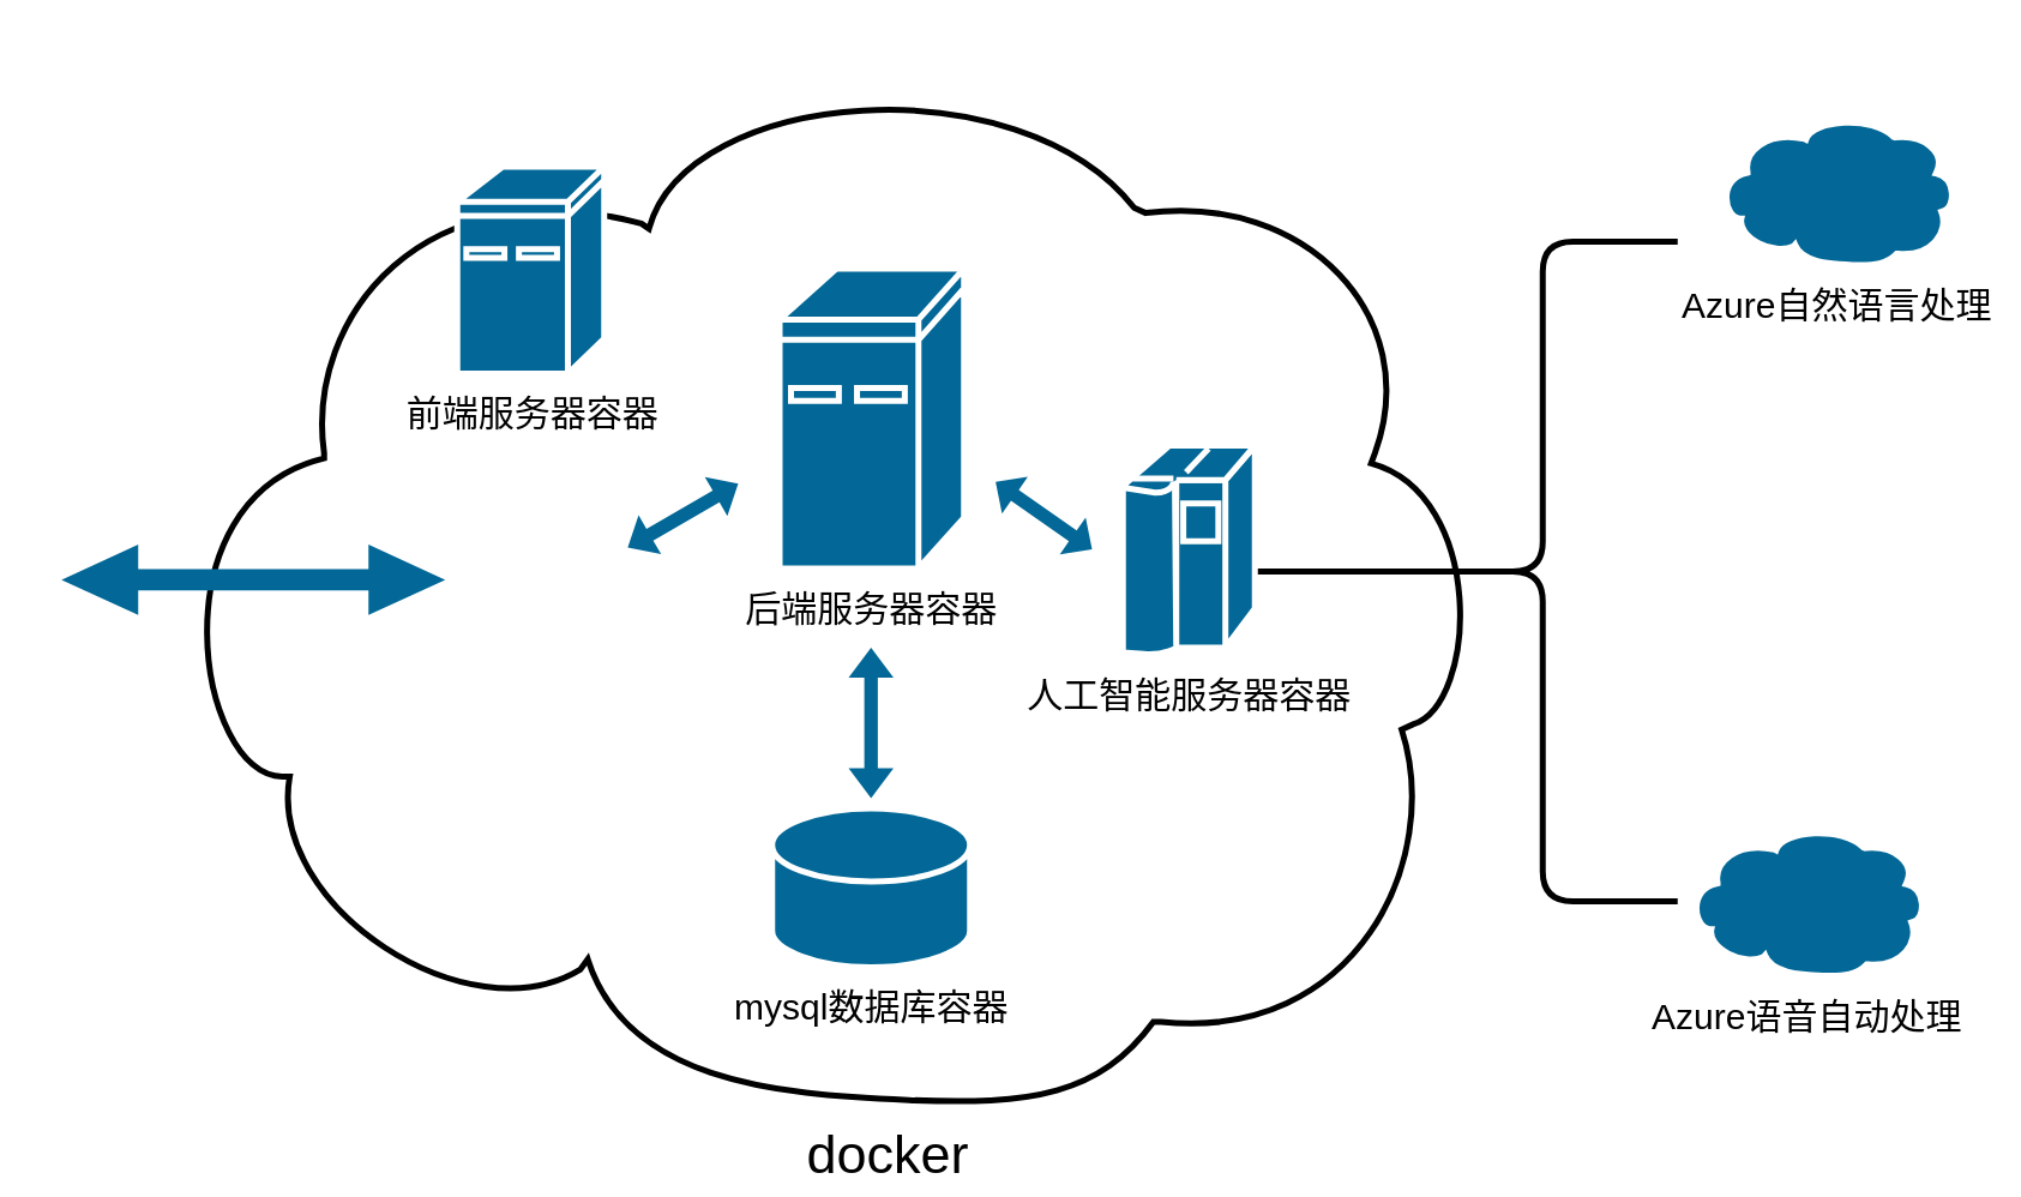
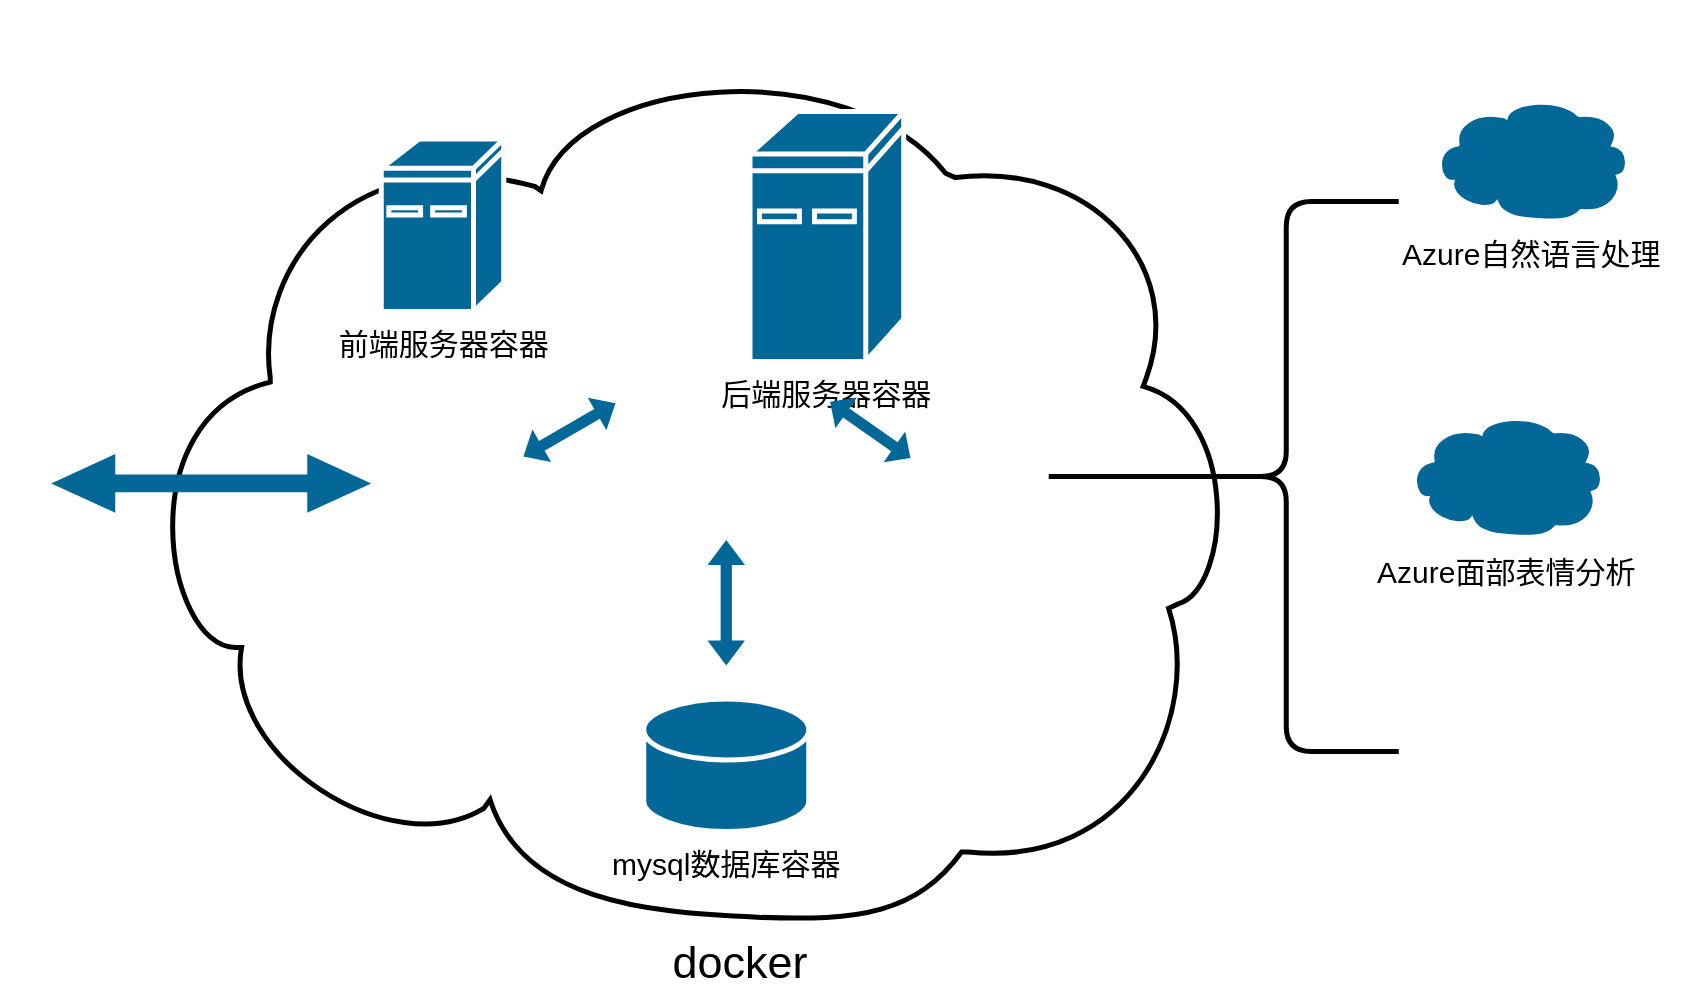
- <mxCell id="6" value="后端服务器容器" style="shape=mxgraph.cisco.computers_and_peripherals.ibm_mini_as400;html=1;pointerEvents=1;dashed=0;fillColor=#036897;strokeColor=#ffffff;strokeWidth=2;verticalLabelPosition=bottom;verticalAlign=top;align=center;outlineConnect=0;rounded=0;" vertex="1" parent="1"><mxGeometry x="259.5" y="89" width="61.5" height="100" as="geometry" /></mxCell>
+ <mxCell id="6" value="后端服务器容器" style="shape=mxgraph.cisco.computers_and_peripherals.ibm_mini_as400;html=1;pointerEvents=1;dashed=0;fillColor=#036897;strokeColor=#ffffff;strokeWidth=2;verticalLabelPosition=bottom;verticalAlign=top;align=center;outlineConnect=0;rounded=0;" vertex="1" parent="1"><mxGeometry x="299.5" y="44" width="61.5" height="100" as="geometry" /></mxCell>
- <mxCell id="9" value="人工智能服务器容器" style="shape=mxgraph.cisco.computers_and_peripherals.ibm_mainframe;sketch=0;html=1;pointerEvents=1;dashed=0;fillColor=#036897;strokeColor=#ffffff;strokeWidth=2;verticalLabelPosition=bottom;verticalAlign=top;align=center;outlineConnect=0;" vertex="1" parent="1"><mxGeometry x="374" y="148" width="44" height="70" as="geometry" /></mxCell>
+ <mxCell id="13" value="Azure面部表情分析" style="shape=mxgraph.cisco.storage.cloud;html=1;pointerEvents=1;dashed=0;fillColor=#036897;strokeColor=#ffffff;strokeWidth=2;verticalLabelPosition=bottom;verticalAlign=top;align=center;outlineConnect=0;gradientColor=none;rounded=0;" vertex="1" parent="1"><mxGeometry x="562" y="164.5" width="80" height="50" as="geometry" /></mxCell>
- <mxCell id="4" value="mysql数据库容器" style="shape=mxgraph.cisco.storage.relational_database;html=1;pointerEvents=1;dashed=0;fillColor=#036897;strokeColor=#ffffff;strokeWidth=2;verticalLabelPosition=bottom;verticalAlign=top;align=center;outlineConnect=0;rounded=0;" vertex="1" parent="1"><mxGeometry x="257" y="269" width="66" height="53" as="geometry" /></mxCell>
+ <mxCell id="4" value="mysql数据库容器" style="shape=mxgraph.cisco.storage.relational_database;html=1;pointerEvents=1;dashed=0;fillColor=#036897;strokeColor=#ffffff;strokeWidth=2;verticalLabelPosition=bottom;verticalAlign=top;align=center;outlineConnect=0;rounded=0;" vertex="1" parent="1"><mxGeometry x="257" y="279" width="66" height="53" as="geometry" /></mxCell>
- <mxCell id="14" value="Azure语音自动处理" style="shape=mxgraph.cisco.storage.cloud;html=1;pointerEvents=1;dashed=0;fillColor=#036897;strokeColor=#ffffff;strokeWidth=2;verticalLabelPosition=bottom;verticalAlign=top;align=center;outlineConnect=0;gradientColor=none;rounded=0;" vertex="1" parent="1"><mxGeometry x="562" y="275" width="80" height="50" as="geometry" /></mxCell>
